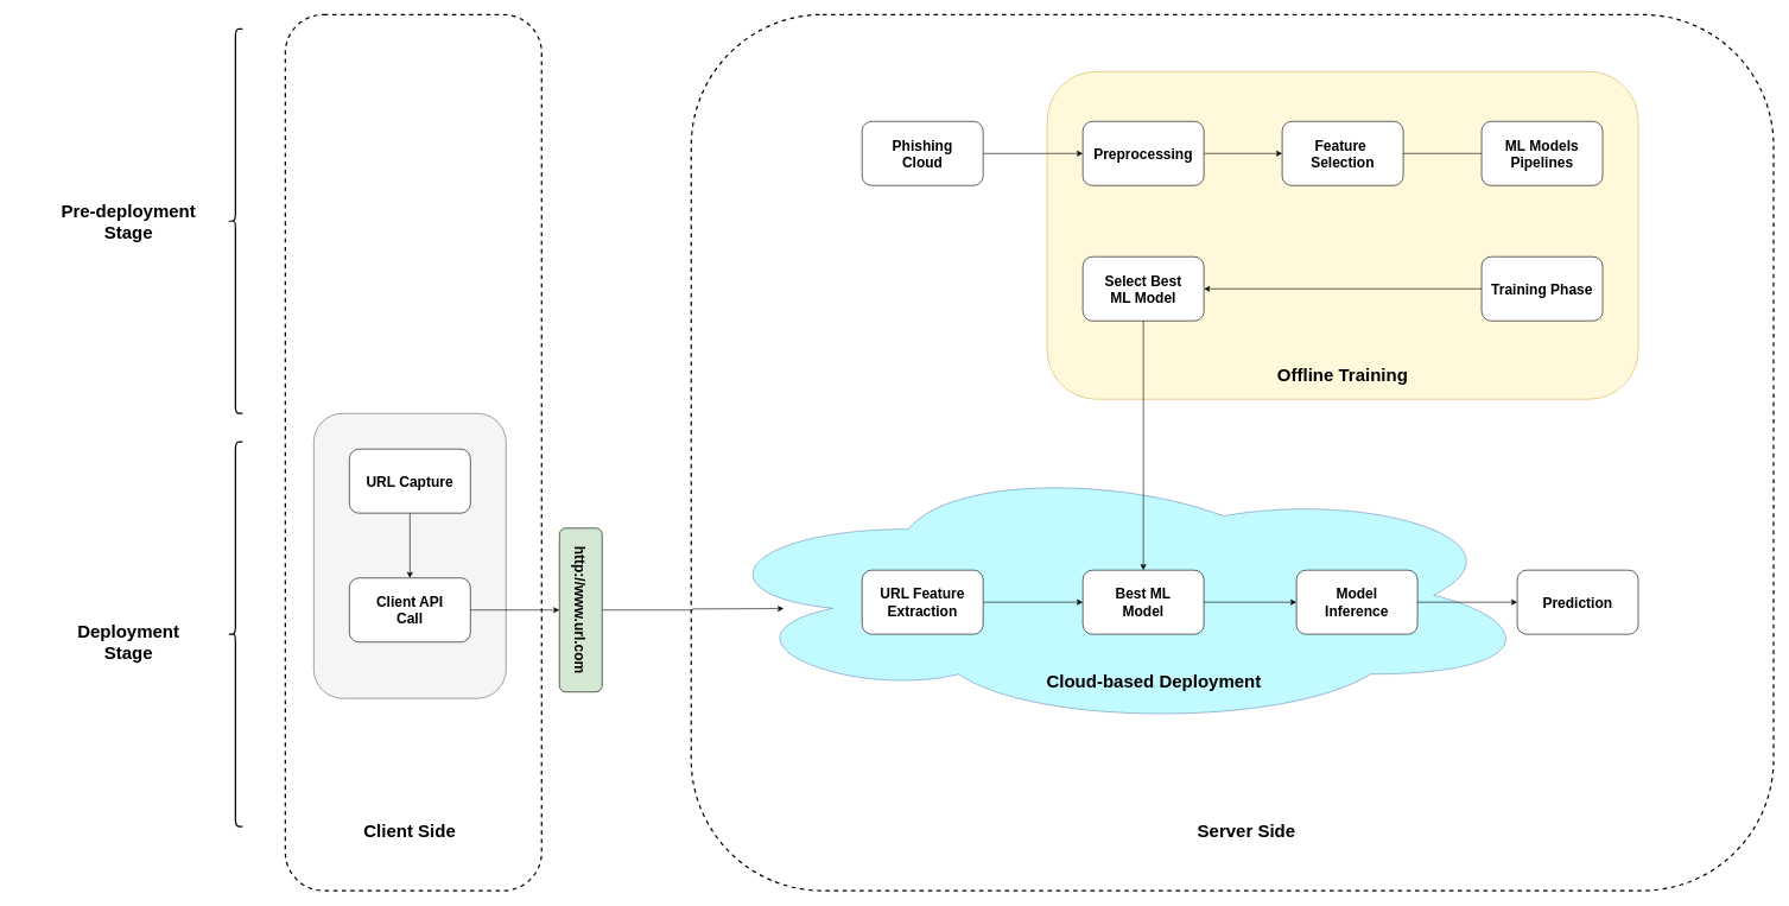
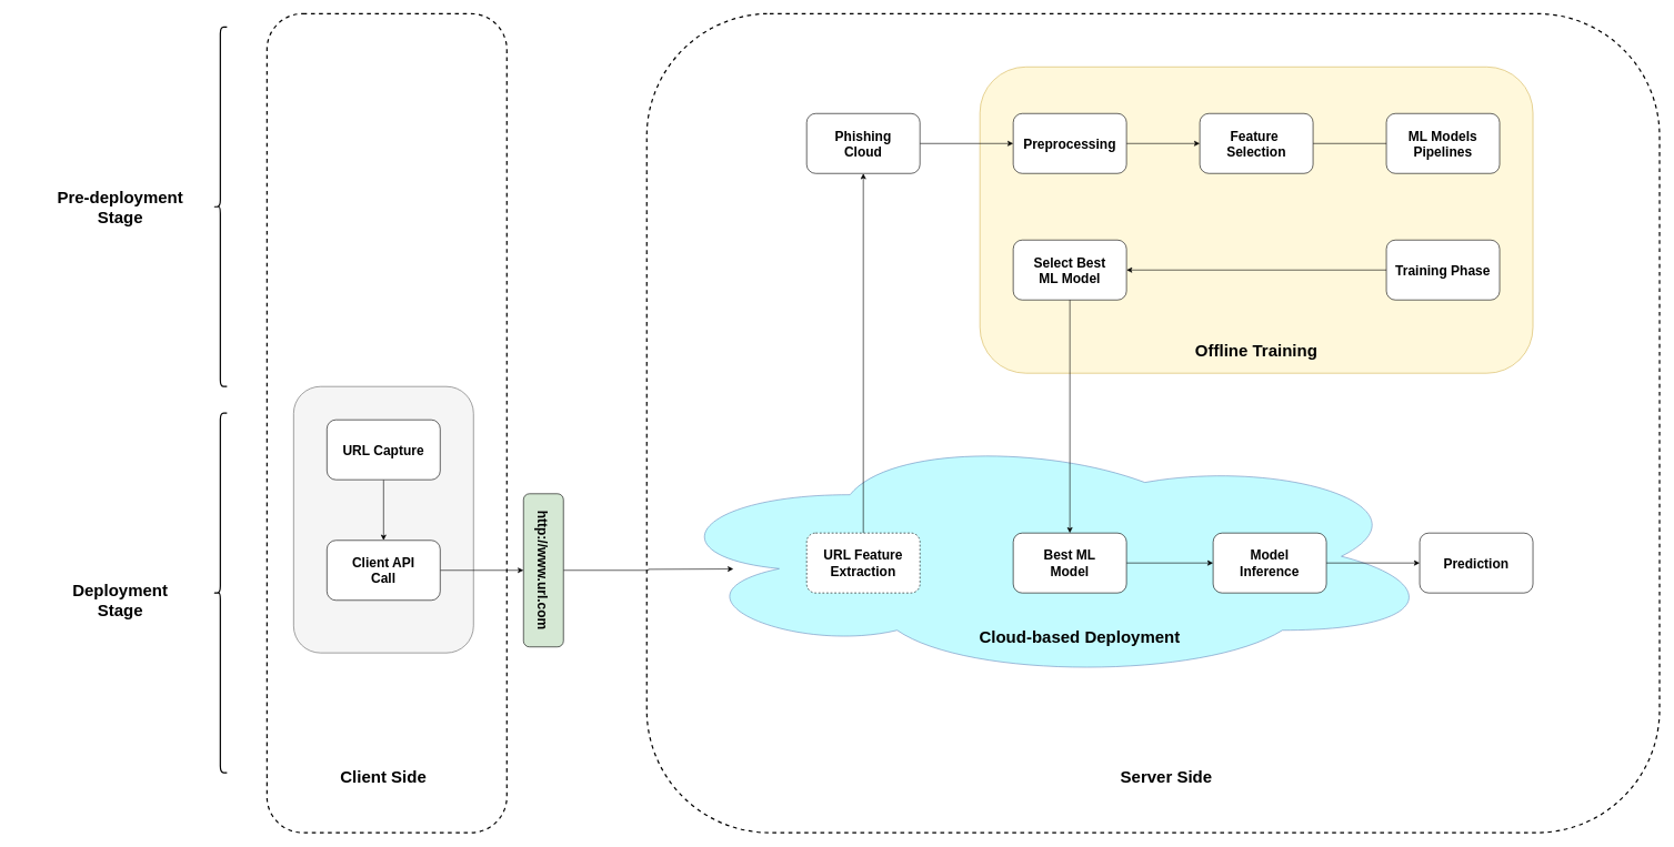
- <mxCell id="21" value="&lt;span style=&quot;font-size: 20px;&quot;&gt;&lt;b&gt;URL Feature&lt;/b&gt;&lt;/span&gt;&lt;div&gt;&lt;span style=&quot;font-size: 20px;&quot;&gt;&lt;b&gt;Extraction&lt;/b&gt;&lt;/span&gt;&lt;/div&gt;" style="rounded=1;whiteSpace=wrap;html=1;" vertex="1" parent="1"><mxGeometry x="1210" y="800" width="170" height="90" as="geometry" /></mxCell>
+ <mxCell id="21" value="&lt;span style=&quot;font-size: 20px;&quot;&gt;&lt;b&gt;URL Feature&lt;/b&gt;&lt;/span&gt;&lt;div&gt;&lt;span style=&quot;font-size: 20px;&quot;&gt;&lt;b&gt;Extraction&lt;/b&gt;&lt;/span&gt;&lt;/div&gt;" style="rounded=1;whiteSpace=wrap;html=1;dashed=1;" vertex="1" parent="1"><mxGeometry x="1210" y="800" width="170" height="90" as="geometry" /></mxCell>
- <mxCell id="20" value="" style="edgeStyle=orthogonalEdgeStyle;rounded=0;orthogonalLoop=1;jettySize=auto;html=1;entryX=0;entryY=0.5;entryDx=0;entryDy=0;" edge="1" parent="1" source="21" target="19"><mxGeometry relative="1" as="geometry"><mxPoint x="1485" y="845" as="targetPoint" /></mxGeometry></mxCell>
+ <mxCell id="20" value="" style="edgeStyle=orthogonalEdgeStyle;rounded=0;orthogonalLoop=1;jettySize=auto;html=1;" edge="1" parent="1" source="21" target="7"><mxGeometry relative="1" as="geometry"><mxPoint x="1485" y="845" as="targetPoint" /></mxGeometry></mxCell>
